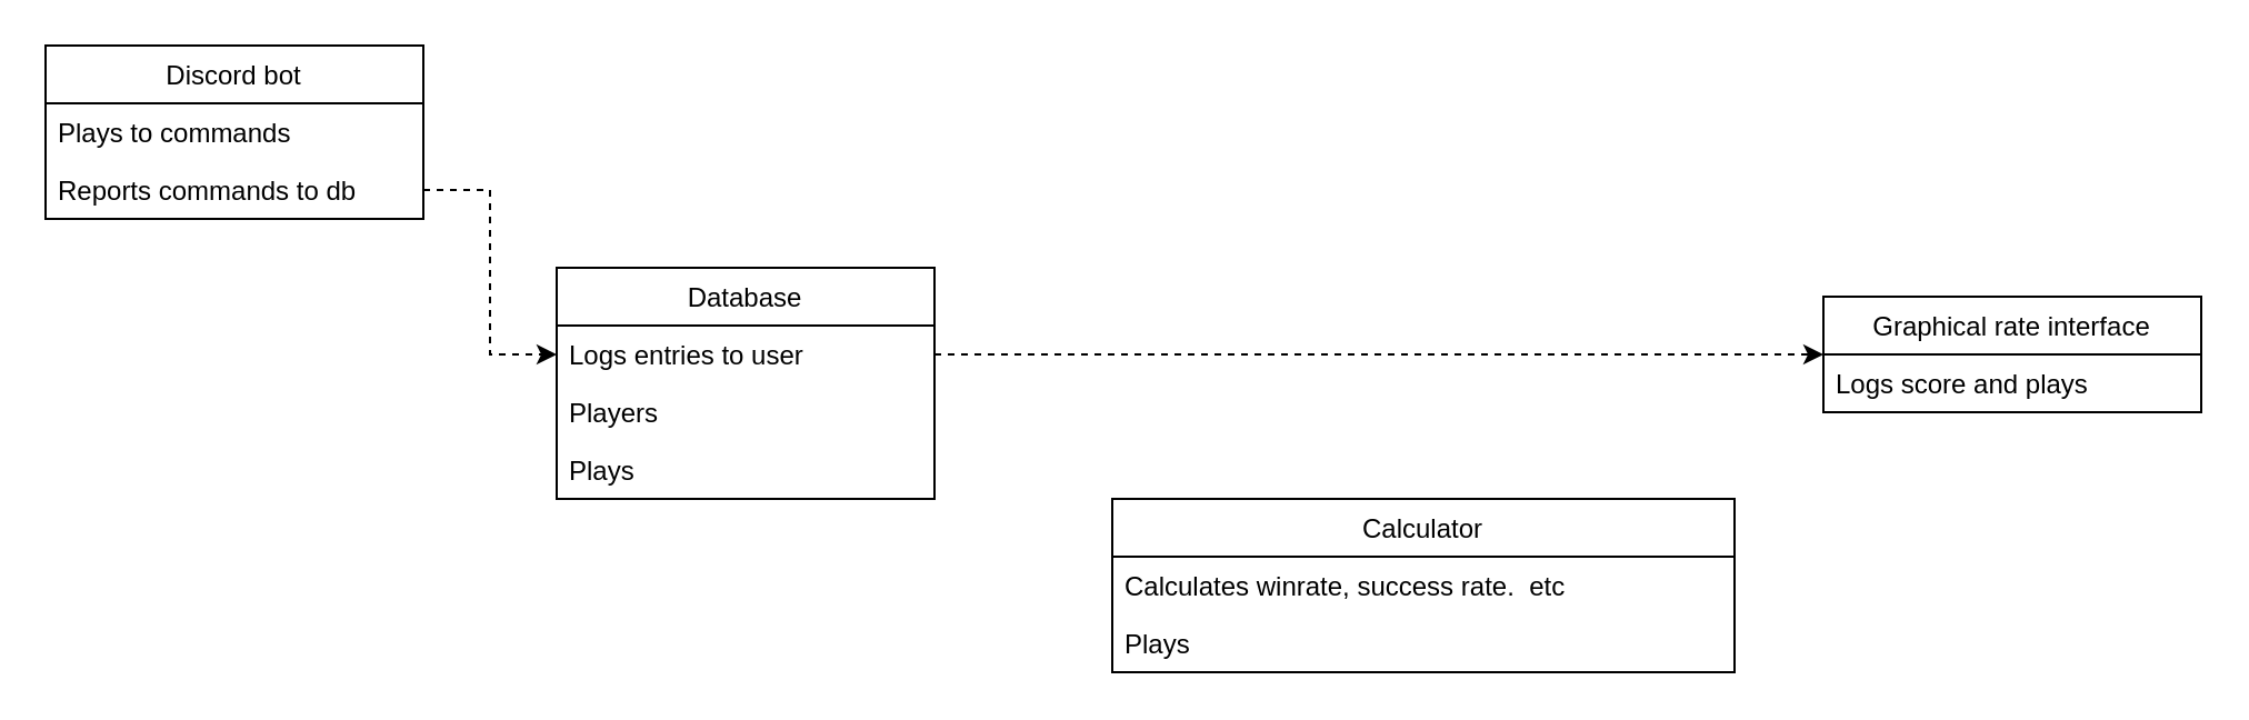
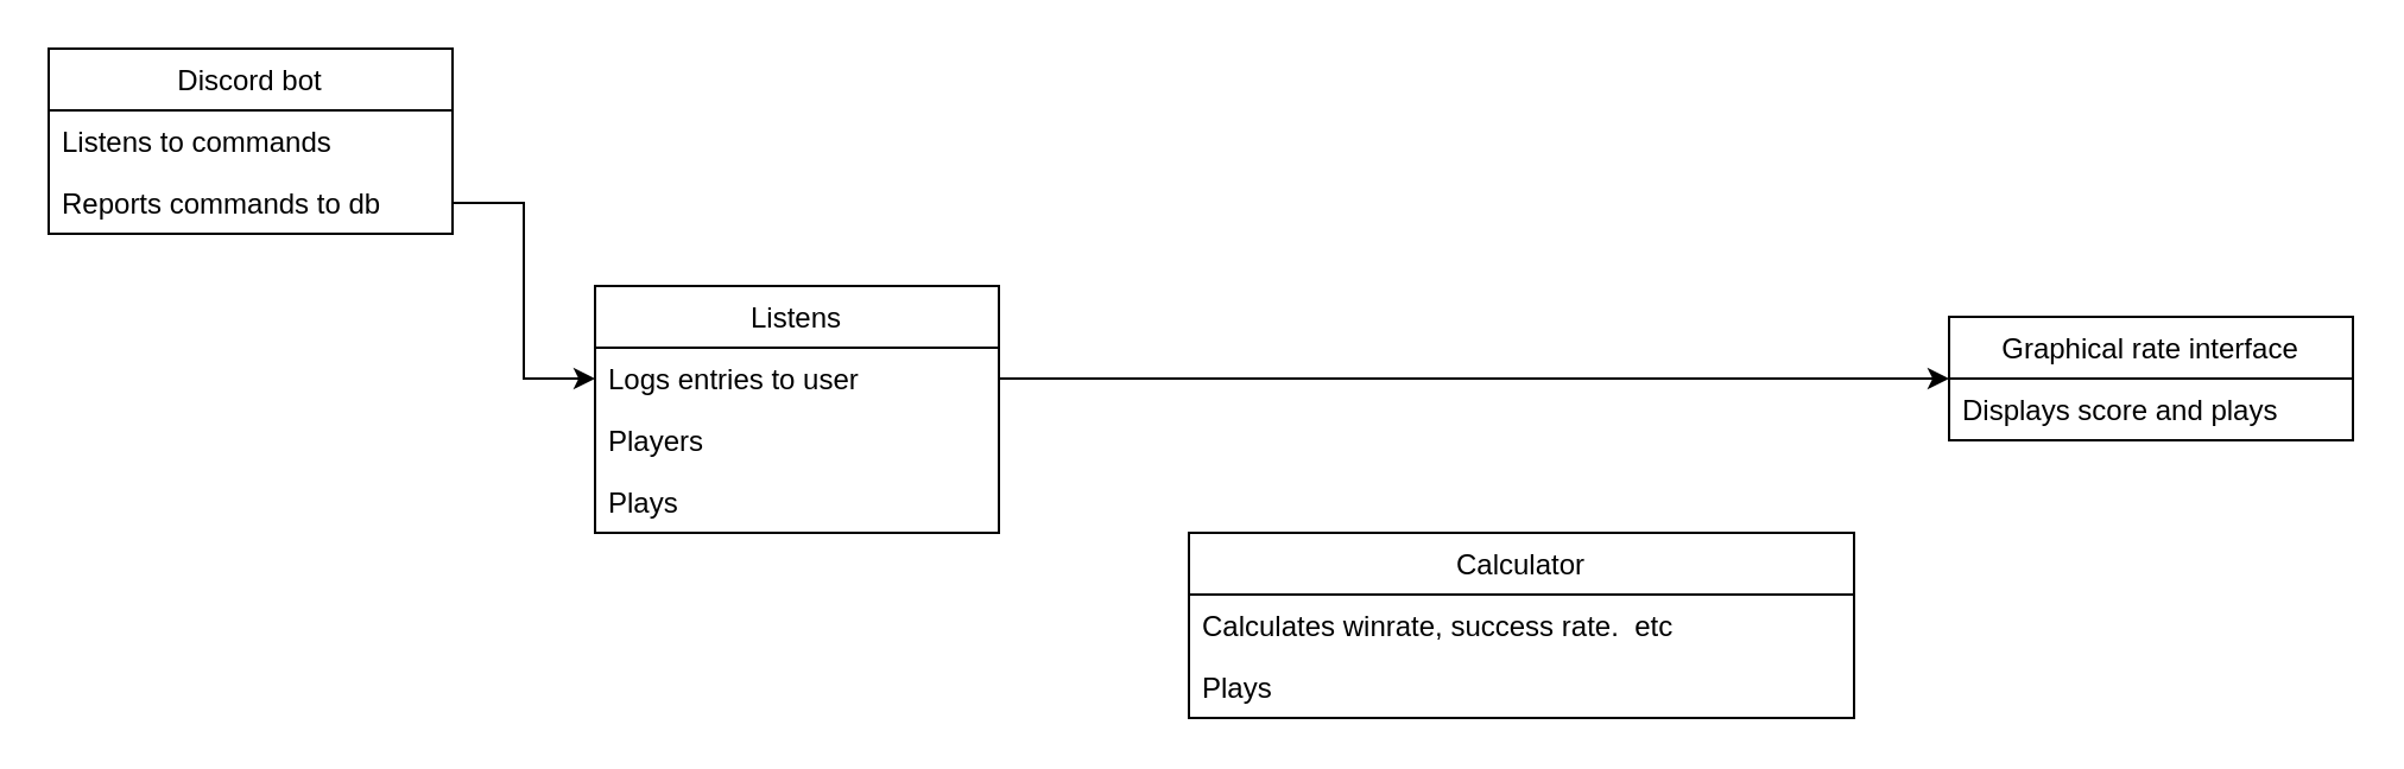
- <mxCell id="3" value="Plays to commands" style="text;strokeColor=none;fillColor=none;align=left;verticalAlign=top;spacingLeft=4;spacingRight=4;overflow=hidden;rotatable=0;points=[[0,0.5],[1,0.5]];portConstraint=eastwest;" vertex="1" parent="2"><mxGeometry y="26" width="170" height="26" as="geometry" /></mxCell>
+ <mxCell id="3" value="Listens to commands" style="text;strokeColor=none;fillColor=none;align=left;verticalAlign=top;spacingLeft=4;spacingRight=4;overflow=hidden;rotatable=0;points=[[0,0.5],[1,0.5]];portConstraint=eastwest;" vertex="1" parent="2"><mxGeometry y="26" width="170" height="26" as="geometry" /></mxCell>
- <mxCell id="14" style="edgeStyle=orthogonalEdgeStyle;rounded=0;orthogonalLoop=1;jettySize=auto;html=1;entryX=0;entryY=0.5;entryDx=0;entryDy=0;dashed=1;" edge="1" parent="1" source="4" target="6"><mxGeometry relative="1" as="geometry" /></mxCell>
+ <mxCell id="14" style="edgeStyle=orthogonalEdgeStyle;rounded=0;orthogonalLoop=1;jettySize=auto;html=1;entryX=0;entryY=0.5;entryDx=0;entryDy=0;" edge="1" parent="1" source="4" target="6"><mxGeometry relative="1" as="geometry" /></mxCell>
- <mxCell id="5" value="Database" style="swimlane;fontStyle=0;childLayout=stackLayout;horizontal=1;startSize=26;fillColor=none;horizontalStack=0;resizeParent=1;resizeParentMax=0;resizeLast=0;collapsible=1;marginBottom=0;" vertex="1" parent="1"><mxGeometry x="250" y="120" width="170" height="104" as="geometry" /></mxCell>
+ <mxCell id="5" value="Listens" style="swimlane;fontStyle=0;childLayout=stackLayout;horizontal=1;startSize=26;fillColor=none;horizontalStack=0;resizeParent=1;resizeParentMax=0;resizeLast=0;collapsible=1;marginBottom=0;" vertex="1" parent="1"><mxGeometry x="250" y="120" width="170" height="104" as="geometry" /></mxCell>
- <mxCell id="15" style="edgeStyle=orthogonalEdgeStyle;rounded=0;orthogonalLoop=1;jettySize=auto;html=1;dashed=1;" edge="1" parent="1" source="6" target="9"><mxGeometry relative="1" as="geometry" /></mxCell>
+ <mxCell id="15" style="edgeStyle=orthogonalEdgeStyle;rounded=0;orthogonalLoop=1;jettySize=auto;html=1;" edge="1" parent="1" source="6" target="9"><mxGeometry relative="1" as="geometry" /></mxCell>
- <mxCell id="10" value="Logs score and plays" style="text;strokeColor=none;fillColor=none;align=left;verticalAlign=top;spacingLeft=4;spacingRight=4;overflow=hidden;rotatable=0;points=[[0,0.5],[1,0.5]];portConstraint=eastwest;" vertex="1" parent="9"><mxGeometry y="26" width="170" height="26" as="geometry" /></mxCell>
+ <mxCell id="10" value="Displays score and plays" style="text;strokeColor=none;fillColor=none;align=left;verticalAlign=top;spacingLeft=4;spacingRight=4;overflow=hidden;rotatable=0;points=[[0,0.5],[1,0.5]];portConstraint=eastwest;" vertex="1" parent="9"><mxGeometry y="26" width="170" height="26" as="geometry" /></mxCell>
